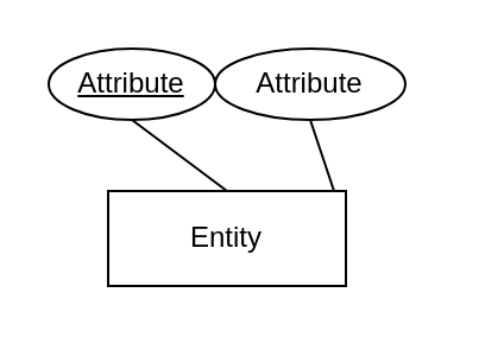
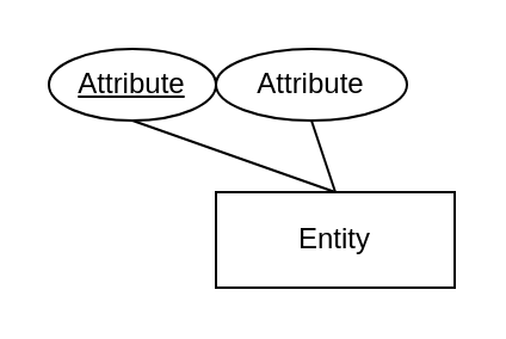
- <mxCell id="2" value="Entity" style="whiteSpace=wrap;html=1;align=center;" vertex="1" parent="1"><mxGeometry x="45" y="80" width="100" height="40" as="geometry" /></mxCell>
+ <mxCell id="2" value="Entity" style="whiteSpace=wrap;html=1;align=center;" vertex="1" parent="1"><mxGeometry x="90" y="80" width="100" height="40" as="geometry" /></mxCell>
